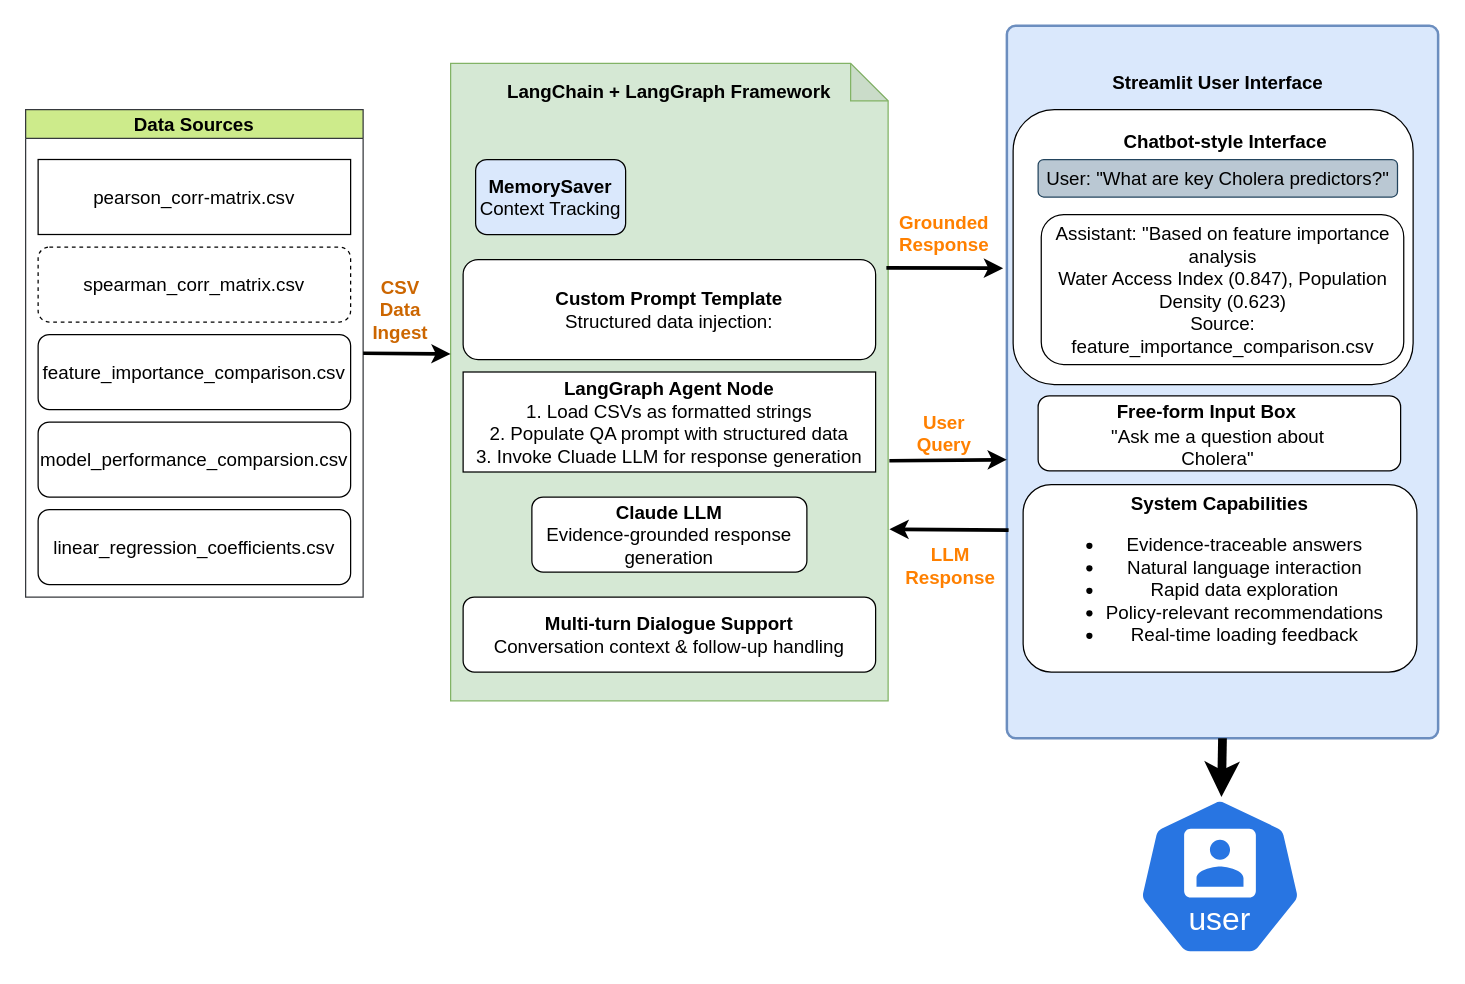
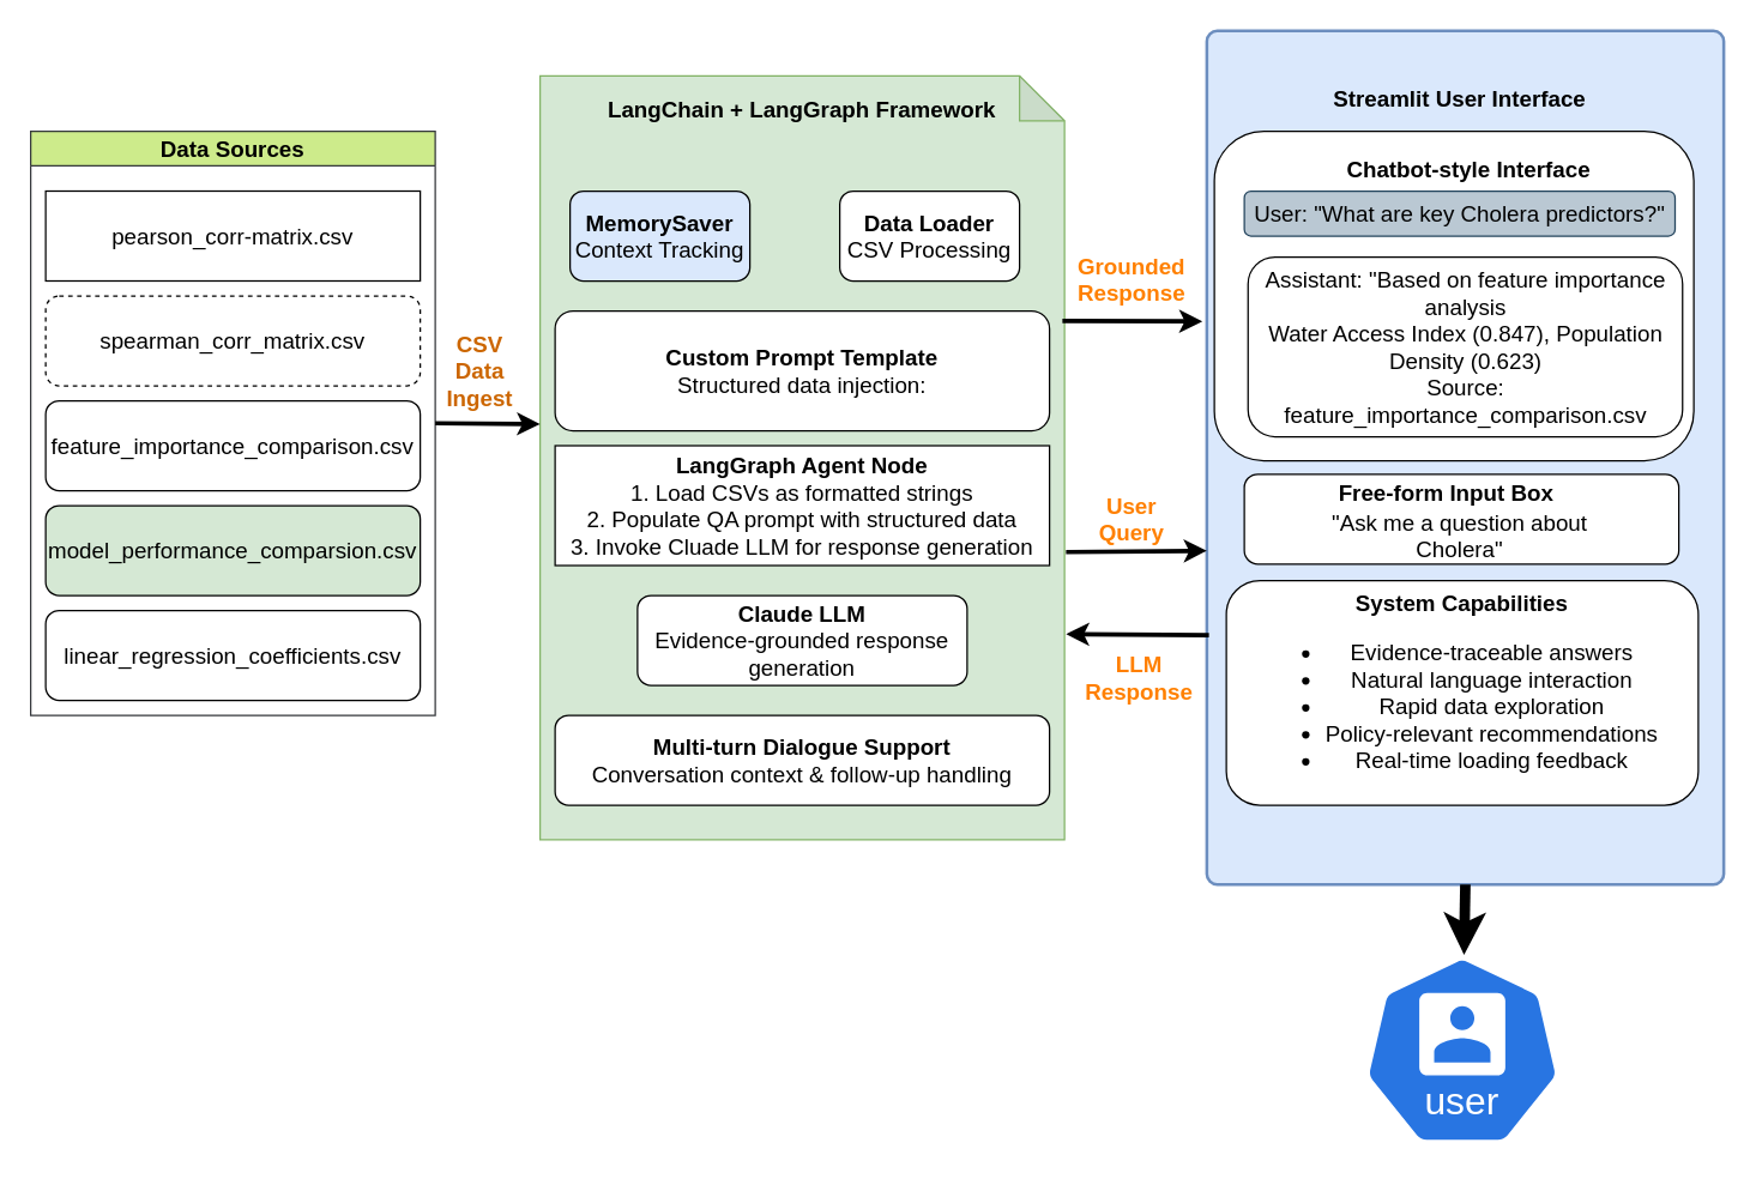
+ <mxCell id="11" value="&lt;b&gt;Data Loader&lt;br&gt;&lt;/b&gt;CSV Processing" style="rounded=1;whiteSpace=wrap;html=1;fontSize=15;" parent="1" vertex="1"><mxGeometry x="560" y="127" width="120" height="60" as="geometry" /></mxCell>
- <mxCell id="6" value="model_performance_comparsion.csv" style="rounded=1;whiteSpace=wrap;html=1;fontSize=15;" parent="2" vertex="1"><mxGeometry x="10" y="250" width="250" height="60" as="geometry" /></mxCell>
+ <mxCell id="6" value="model_performance_comparsion.csv" style="rounded=1;whiteSpace=wrap;html=1;fontSize=15;fillColor=#d5e8d4;" parent="2" vertex="1"><mxGeometry x="10" y="250" width="250" height="60" as="geometry" /></mxCell>
